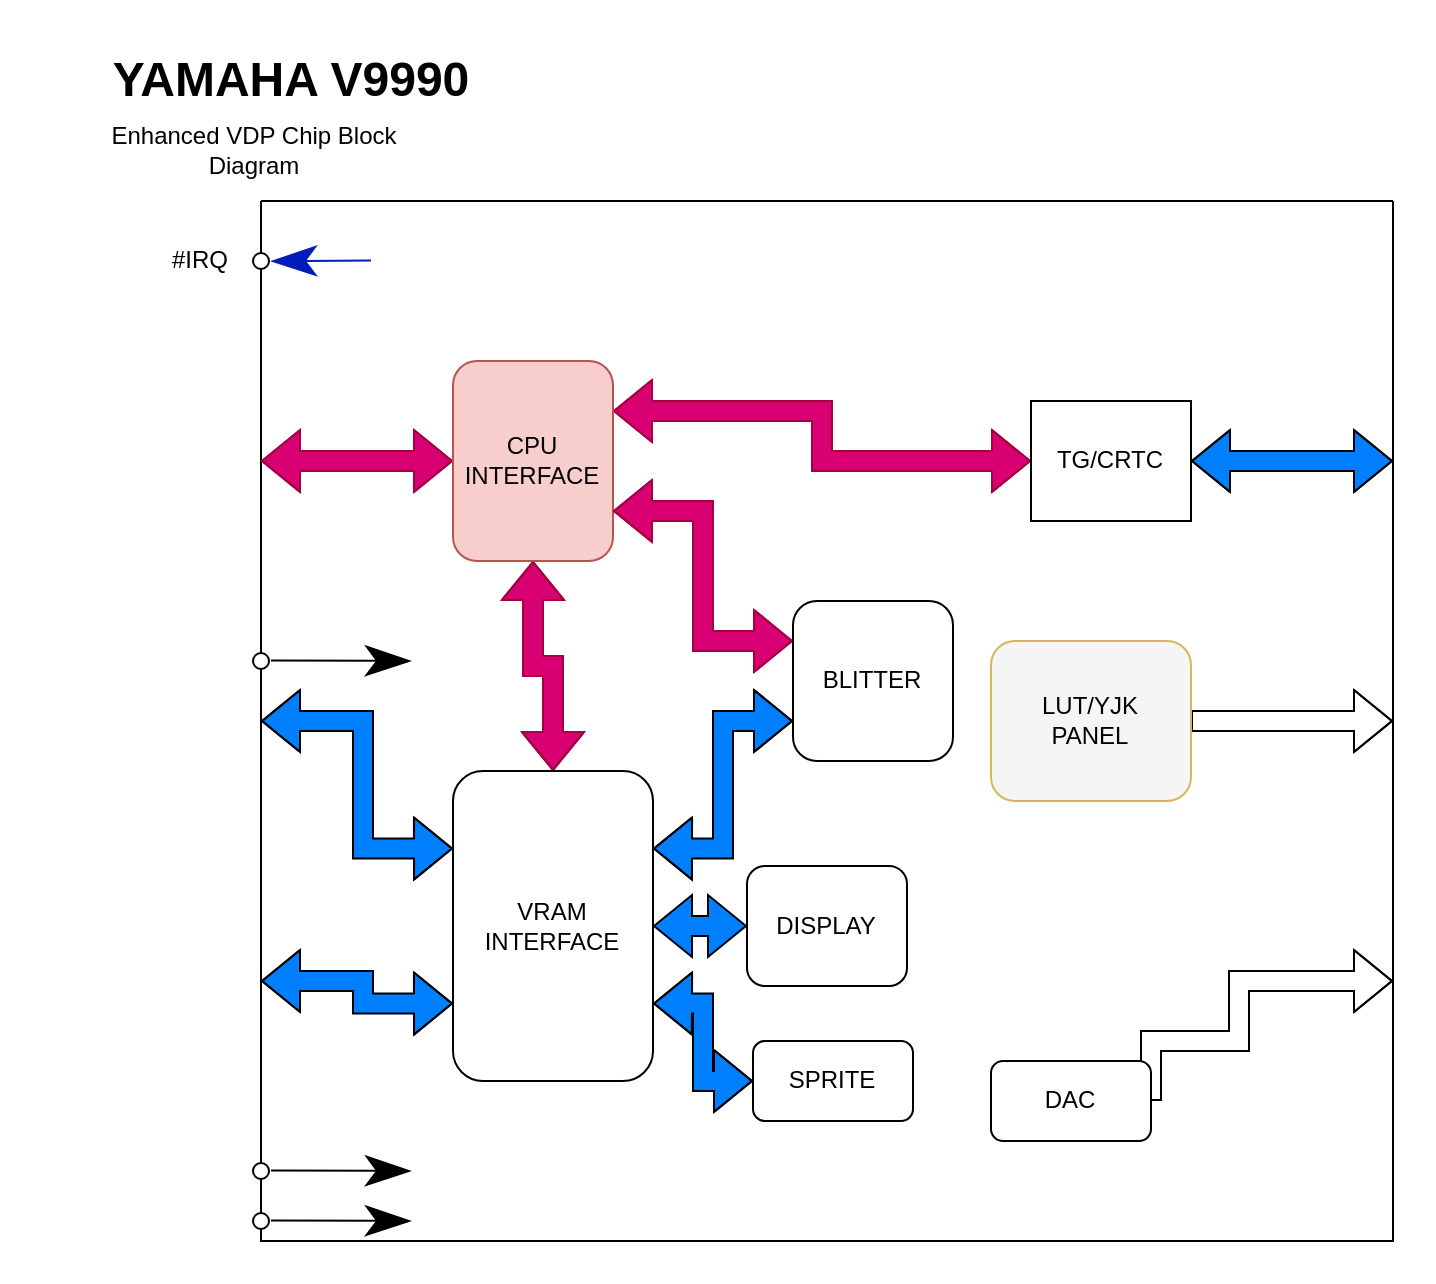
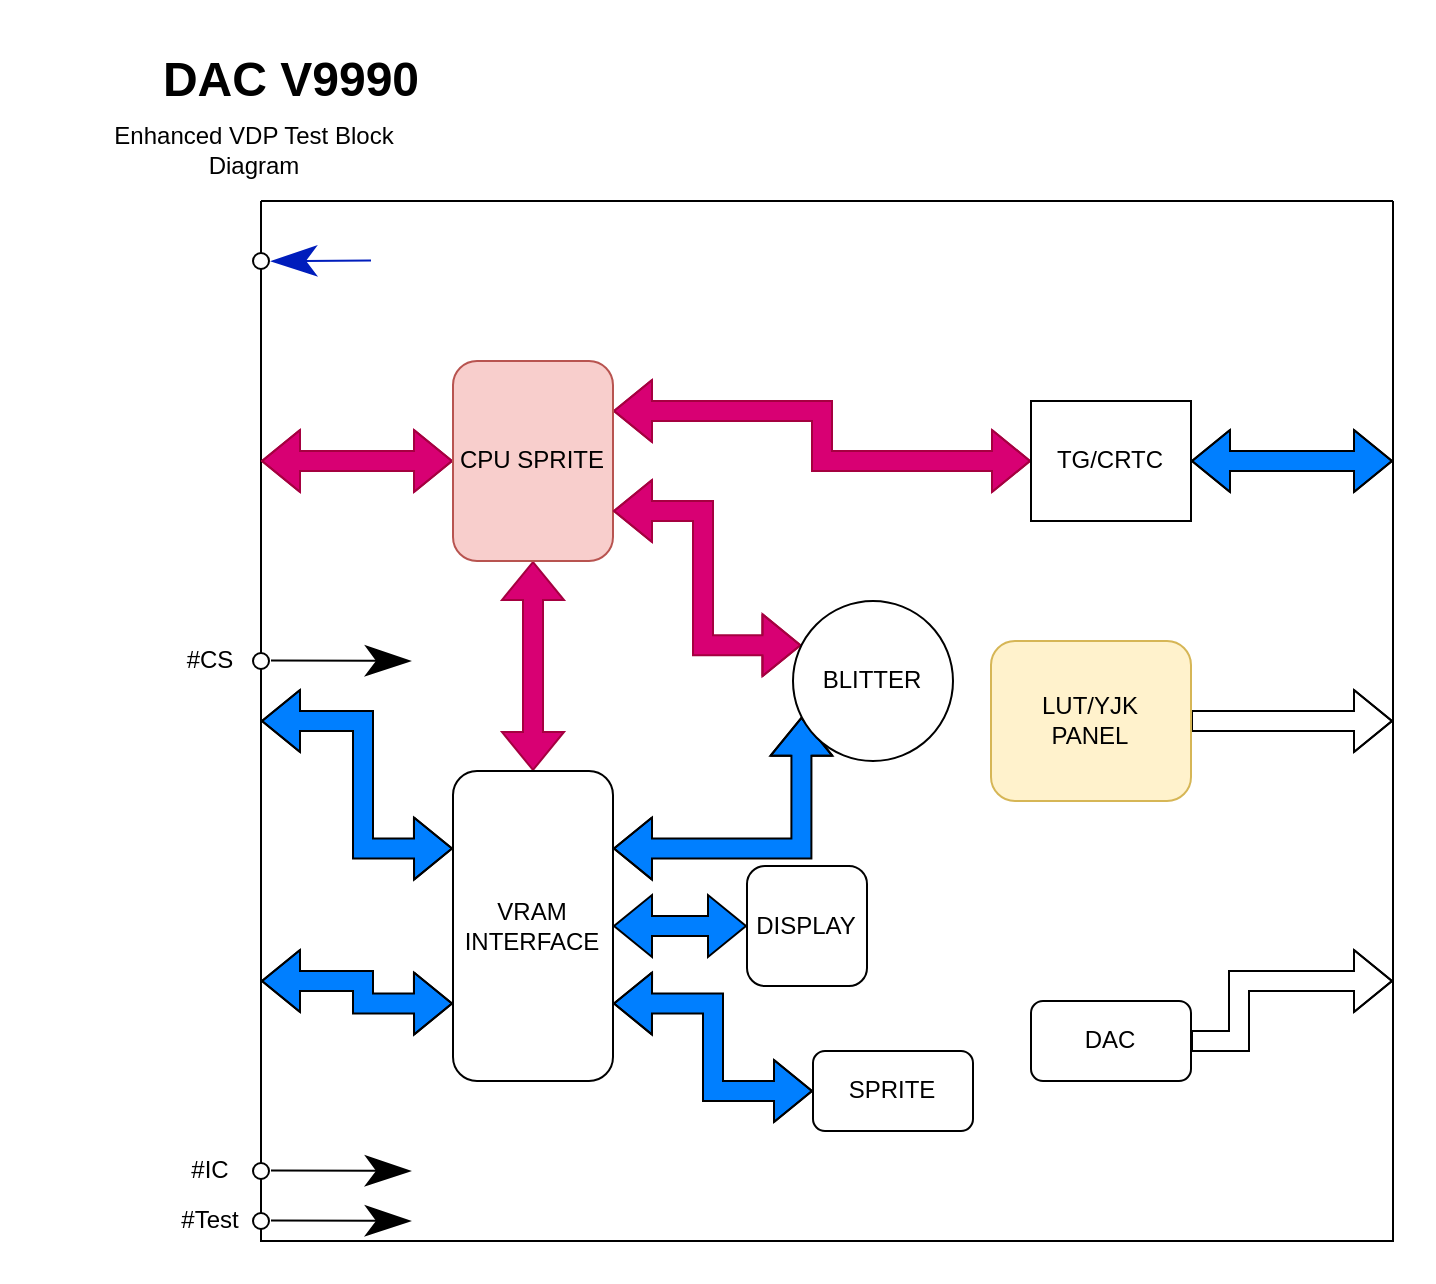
- <mxCell id="2" value="YAMAHA V9990" style="text;strokeColor=none;fillColor=none;html=1;fontSize=24;fontStyle=1;verticalAlign=middle;align=center;" parent="1" vertex="1"><mxGeometry x="20" y="20" width="250" height="40" as="geometry" /></mxCell>
+ <mxCell id="2" value="DAC V9990" style="text;strokeColor=none;fillColor=none;html=1;fontSize=24;fontStyle=1;verticalAlign=middle;align=center;" parent="1" vertex="1"><mxGeometry x="20" y="20" width="250" height="40" as="geometry" /></mxCell>
- <mxCell id="3" value="Enhanced VDP Chip Block Diagram" style="text;html=1;strokeColor=none;fillColor=none;align=center;verticalAlign=middle;whiteSpace=wrap;rounded=0;" parent="1" vertex="1"><mxGeometry x="47" y="60" width="160" height="30" as="geometry" /></mxCell>
+ <mxCell id="3" value="Enhanced VDP Test Block Diagram" style="text;html=1;strokeColor=none;fillColor=none;align=center;verticalAlign=middle;whiteSpace=wrap;rounded=0;" parent="1" vertex="1"><mxGeometry x="47" y="60" width="160" height="30" as="geometry" /></mxCell>
- <mxCell id="21" value="#IRQ" style="text;html=1;strokeColor=none;fillColor=none;align=center;verticalAlign=middle;whiteSpace=wrap;rounded=0;" parent="18" vertex="1"><mxGeometry width="50" height="20" as="geometry" /></mxCell>
- <mxCell id="8" value="CPU INTERFACE" style="rounded=1;whiteSpace=wrap;html=1;fontSize=12;glass=0;strokeWidth=1;shadow=0;fillColor=#f8cecc;strokeColor=#b85450;" parent="4" vertex="1"><mxGeometry x="96" y="80" width="80" height="100" as="geometry" /></mxCell>
+ <mxCell id="8" value="CPU SPRITE" style="rounded=1;whiteSpace=wrap;html=1;fontSize=12;glass=0;strokeWidth=1;shadow=0;fillColor=#f8cecc;strokeColor=#b85450;" parent="4" vertex="1"><mxGeometry x="96" y="80" width="80" height="100" as="geometry" /></mxCell>
+ <mxCell id="17" value="#CS" style="text;html=1;strokeColor=none;fillColor=none;align=center;verticalAlign=middle;whiteSpace=wrap;rounded=0;" parent="14" vertex="1"><mxGeometry width="40" height="20" as="geometry" /></mxCell>
- <mxCell id="26" value="BLITTER" style="rounded=1;whiteSpace=wrap;html=1;fontSize=12;glass=0;strokeWidth=1;shadow=0;" parent="4" vertex="1"><mxGeometry x="266" y="200" width="80" height="80" as="geometry" /></mxCell>
+ <mxCell id="26" value="BLITTER" style="ellipse;whiteSpace=wrap;html=1;fontSize=12;glass=0;strokeWidth=1;shadow=0;" parent="4" vertex="1"><mxGeometry x="266" y="200" width="80" height="80" as="geometry" /></mxCell>
- <mxCell id="30" value="LUT/YJK&lt;br&gt;PANEL" style="rounded=1;whiteSpace=wrap;html=1;fontSize=12;glass=0;strokeWidth=1;shadow=0;fillColor=#f5f5f5;strokeColor=#d6b656;" parent="4" vertex="1"><mxGeometry x="365" y="220" width="100" height="80" as="geometry" /></mxCell>
+ <mxCell id="30" value="LUT/YJK&lt;br&gt;PANEL" style="rounded=1;whiteSpace=wrap;html=1;fontSize=12;glass=0;strokeWidth=1;shadow=0;fillColor=#fff2cc;strokeColor=#d6b656;" parent="4" vertex="1"><mxGeometry x="365" y="220" width="100" height="80" as="geometry" /></mxCell>
- <mxCell id="13" value="VRAM INTERFACE" style="rounded=1;whiteSpace=wrap;html=1;fontSize=12;glass=0;strokeWidth=1;shadow=0;" parent="4" vertex="1"><mxGeometry x="96" y="285" width="100" height="155" as="geometry" /></mxCell>
+ <mxCell id="13" value="VRAM INTERFACE" style="rounded=1;whiteSpace=wrap;html=1;fontSize=12;glass=0;strokeWidth=1;shadow=0;" parent="4" vertex="1"><mxGeometry x="96" y="285" width="80" height="155" as="geometry" /></mxCell>
- <mxCell id="23" value="DISPLAY" style="rounded=1;whiteSpace=wrap;html=1;fontSize=12;glass=0;strokeWidth=1;shadow=0;" parent="4" vertex="1"><mxGeometry x="243" y="332.5" width="80" height="60" as="geometry" /></mxCell>
+ <mxCell id="23" value="DISPLAY" style="rounded=1;whiteSpace=wrap;html=1;fontSize=12;glass=0;strokeWidth=1;shadow=0;" parent="4" vertex="1"><mxGeometry x="243" y="332.5" width="60" height="60" as="geometry" /></mxCell>
- <mxCell id="24" value="SPRITE" style="rounded=1;whiteSpace=wrap;html=1;fontSize=12;glass=0;strokeWidth=1;shadow=0;" parent="4" vertex="1"><mxGeometry x="246" y="420" width="80" height="40" as="geometry" /></mxCell>
+ <mxCell id="24" value="SPRITE" style="rounded=1;whiteSpace=wrap;html=1;fontSize=12;glass=0;strokeWidth=1;shadow=0;" parent="4" vertex="1"><mxGeometry x="276" y="425" width="80" height="40" as="geometry" /></mxCell>
- <mxCell id="32" value="DAC" style="rounded=1;whiteSpace=wrap;html=1;fontSize=12;glass=0;strokeWidth=1;shadow=0;" parent="4" vertex="1"><mxGeometry x="365" y="430" width="80" height="40" as="geometry" /></mxCell>
+ <mxCell id="32" value="DAC" style="rounded=1;whiteSpace=wrap;html=1;fontSize=12;glass=0;strokeWidth=1;shadow=0;" parent="4" vertex="1"><mxGeometry x="385" y="400" width="80" height="40" as="geometry" /></mxCell>
+ <mxCell id="39" value="#IC" style="text;html=1;strokeColor=none;fillColor=none;align=center;verticalAlign=middle;whiteSpace=wrap;rounded=0;" parent="37" vertex="1"><mxGeometry width="40" height="20" as="geometry" /></mxCell>
+ <mxCell id="36" value="#Test" style="text;html=1;strokeColor=none;fillColor=none;align=center;verticalAlign=middle;whiteSpace=wrap;rounded=0;" parent="33" vertex="1"><mxGeometry width="40" height="20" as="geometry" /></mxCell>
